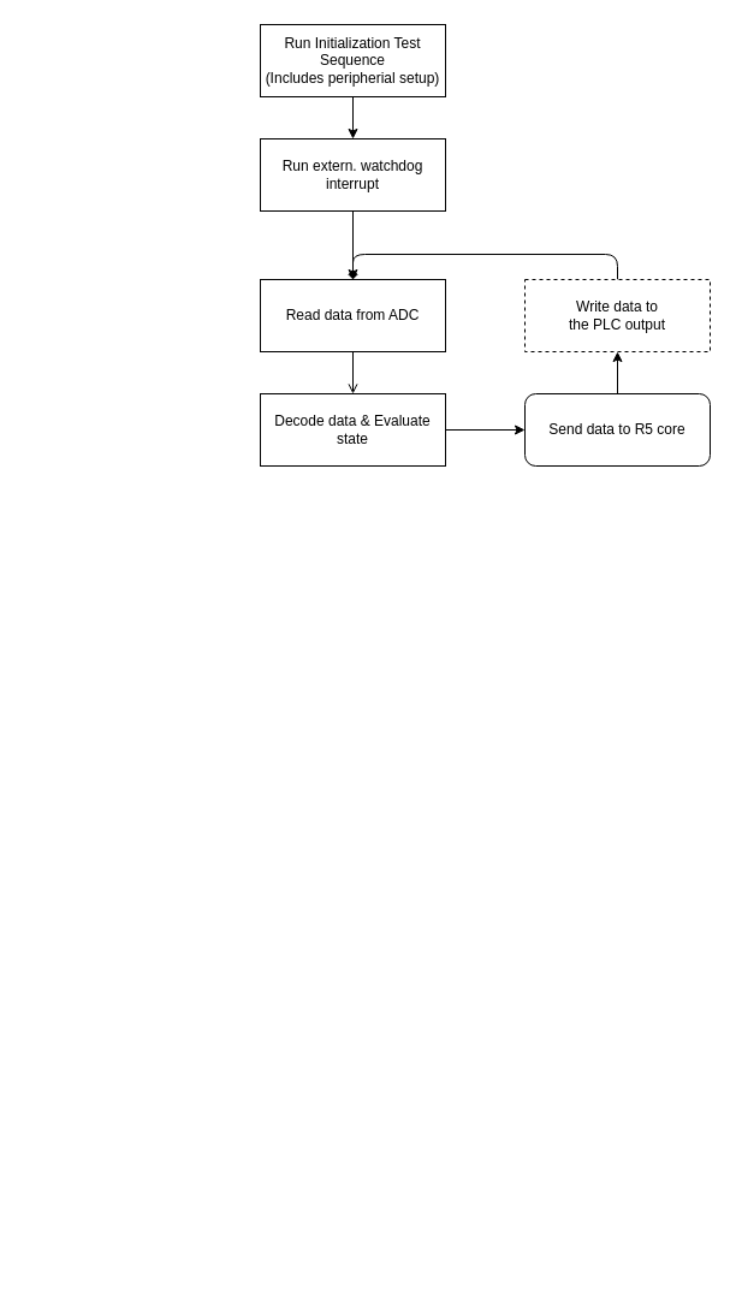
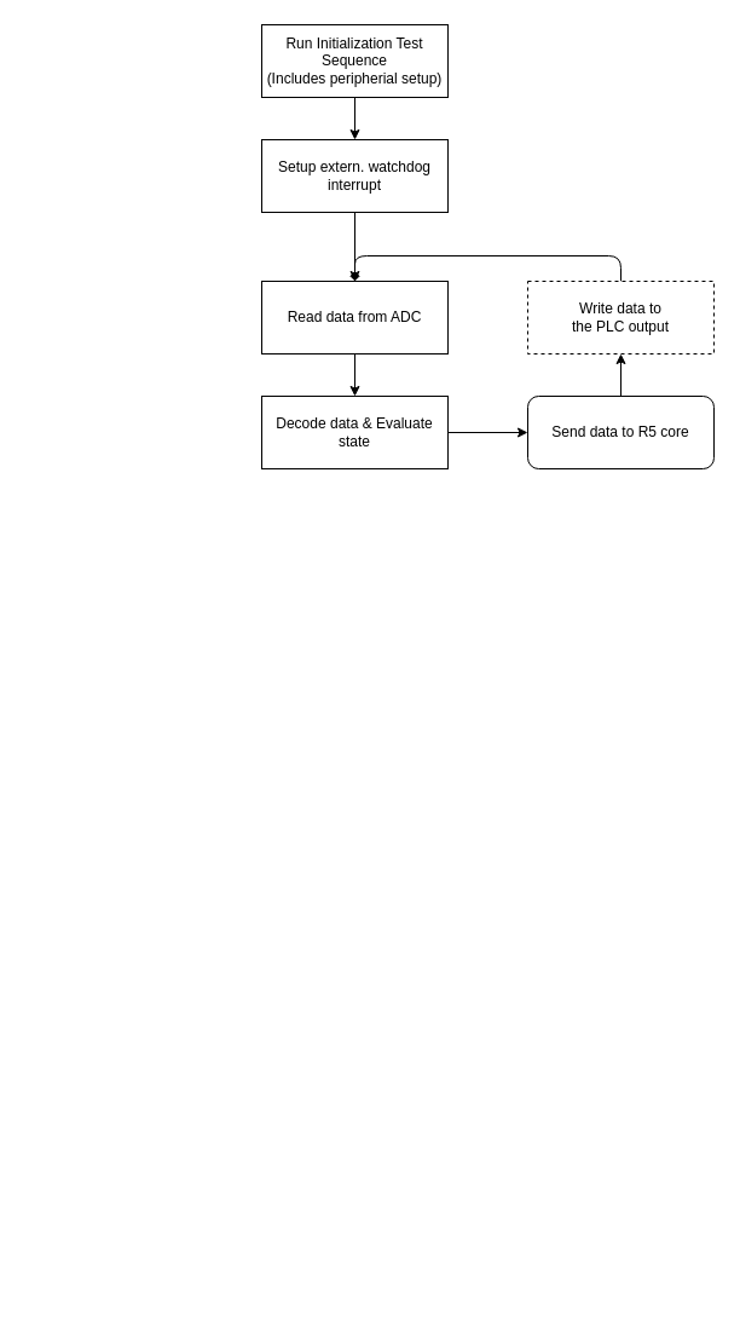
- <mxCell id="14" value="Run extern. watchdog interrupt" style="rounded=0;whiteSpace=wrap;html=1;" vertex="1" parent="1"><mxGeometry x="216" y="115" width="154" height="60" as="geometry" /></mxCell>
+ <mxCell id="14" value="Setup extern. watchdog interrupt" style="rounded=0;whiteSpace=wrap;html=1;" vertex="1" parent="1"><mxGeometry x="216" y="115" width="154" height="60" as="geometry" /></mxCell>
- <mxCell id="10" style="edgeStyle=none;html=1;exitX=0.5;exitY=1;exitDx=0;exitDy=0;endArrow=open;" parent="1" source="3" target="5" edge="1"><mxGeometry relative="1" as="geometry"><mxPoint x="293" y="292" as="sourcePoint" /></mxGeometry></mxCell>
+ <mxCell id="10" style="edgeStyle=none;html=1;exitX=0.5;exitY=1;exitDx=0;exitDy=0;" parent="1" source="3" target="5" edge="1"><mxGeometry relative="1" as="geometry"><mxPoint x="293" y="292" as="sourcePoint" /></mxGeometry></mxCell>
